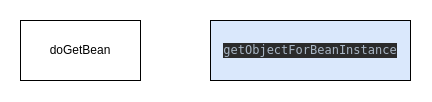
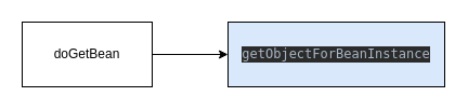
+ <mxCell id="2" style="edgeStyle=orthogonalEdgeStyle;rounded=0;orthogonalLoop=1;jettySize=auto;html=1;exitX=1;exitY=0.5;exitDx=0;exitDy=0;entryX=0;entryY=0.5;entryDx=0;entryDy=0;" edge="1" parent="1" source="3" target="4"><mxGeometry relative="1" as="geometry" /></mxCell>
